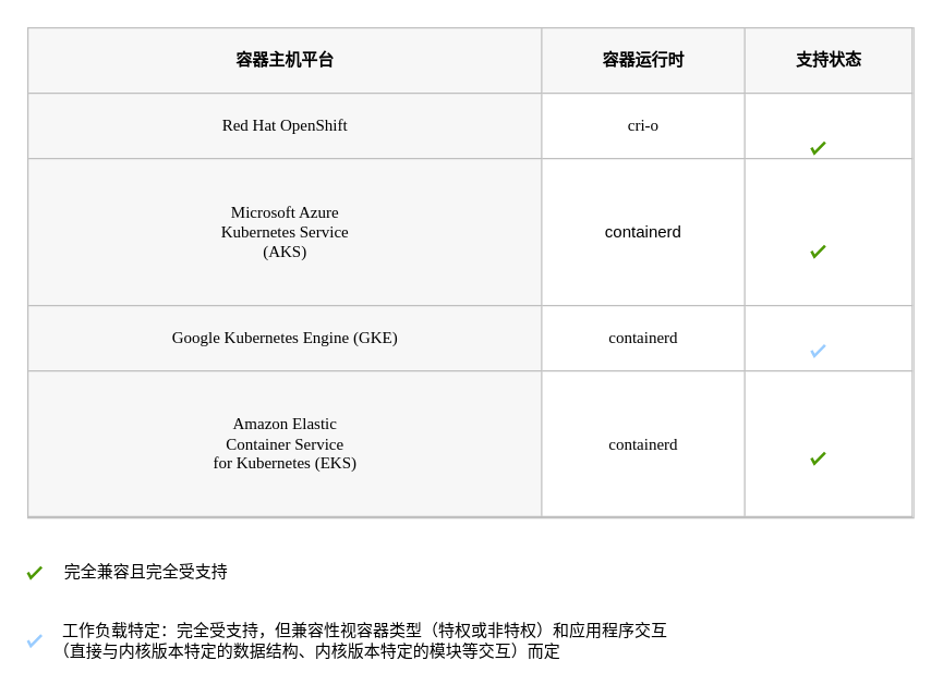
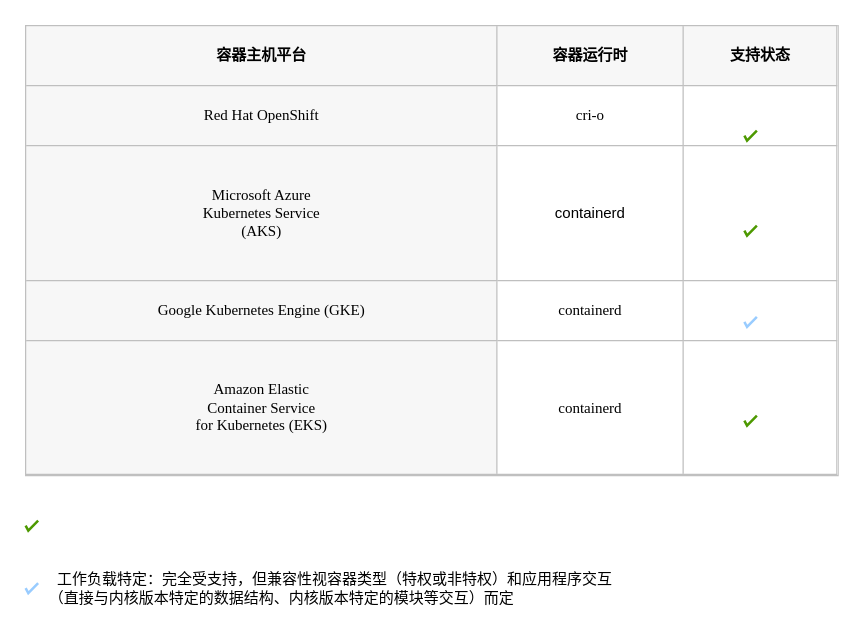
- <mxCell id="3" value="&lt;span lang=&quot;ZH-CN&quot;&gt;完全兼容且完全受支持&lt;/span&gt;" style="text;html=1;align=left;verticalAlign=middle;resizable=0;points=[];autosize=1;strokeColor=none;" parent="1" vertex="1"><mxGeometry x="45" y="405" width="140" height="30" as="geometry" /></mxCell>
